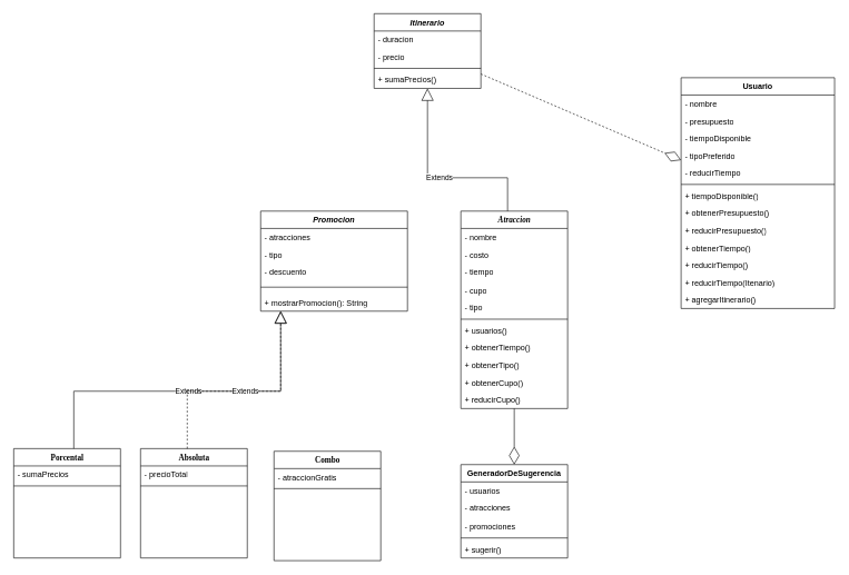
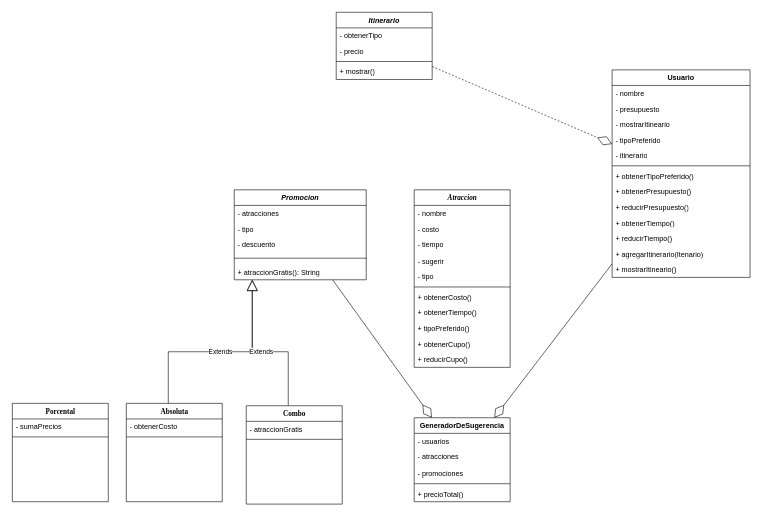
- <mxCell id="56" value="- duracion" style="text;strokeColor=none;fillColor=none;align=left;verticalAlign=top;spacingLeft=4;spacingRight=4;overflow=hidden;rotatable=0;points=[[0,0.5],[1,0.5]];portConstraint=eastwest;whiteSpace=wrap;html=1;" parent="55" vertex="1"><mxGeometry y="26" width="160" height="26" as="geometry" /></mxCell>
+ <mxCell id="56" value="- obtenerTipo" style="text;strokeColor=none;fillColor=none;align=left;verticalAlign=top;spacingLeft=4;spacingRight=4;overflow=hidden;rotatable=0;points=[[0,0.5],[1,0.5]];portConstraint=eastwest;whiteSpace=wrap;html=1;" parent="55" vertex="1"><mxGeometry y="26" width="160" height="26" as="geometry" /></mxCell>
- <mxCell id="59" value="+ sumaPrecios()" style="text;strokeColor=none;fillColor=none;align=left;verticalAlign=top;spacingLeft=4;spacingRight=4;overflow=hidden;rotatable=0;points=[[0,0.5],[1,0.5]];portConstraint=eastwest;whiteSpace=wrap;html=1;" parent="55" vertex="1"><mxGeometry y="86" width="160" height="26" as="geometry" /></mxCell>
+ <mxCell id="59" value="+ mostrar()" style="text;strokeColor=none;fillColor=none;align=left;verticalAlign=top;spacingLeft=4;spacingRight=4;overflow=hidden;rotatable=0;points=[[0,0.5],[1,0.5]];portConstraint=eastwest;whiteSpace=wrap;html=1;" parent="55" vertex="1"><mxGeometry y="86" width="160" height="26" as="geometry" /></mxCell>
- <mxCell id="17" value="- tiempoDisponible" style="text;strokeColor=none;fillColor=none;align=left;verticalAlign=top;spacingLeft=4;spacingRight=4;overflow=hidden;rotatable=0;points=[[0,0.5],[1,0.5]];portConstraint=eastwest;whiteSpace=wrap;html=1;" parent="14" vertex="1"><mxGeometry y="78" width="230" height="26" as="geometry" /></mxCell>
+ <mxCell id="17" value="- mostrarItineario" style="text;strokeColor=none;fillColor=none;align=left;verticalAlign=top;spacingLeft=4;spacingRight=4;overflow=hidden;rotatable=0;points=[[0,0.5],[1,0.5]];portConstraint=eastwest;whiteSpace=wrap;html=1;" parent="14" vertex="1"><mxGeometry y="78" width="230" height="26" as="geometry" /></mxCell>
- <mxCell id="19" value="- reducirTiempo" style="text;strokeColor=none;fillColor=none;align=left;verticalAlign=top;spacingLeft=4;spacingRight=4;overflow=hidden;rotatable=0;points=[[0,0.5],[1,0.5]];portConstraint=eastwest;whiteSpace=wrap;html=1;" parent="14" vertex="1"><mxGeometry y="130" width="230" height="26" as="geometry" /></mxCell>
+ <mxCell id="19" value="- itinerario" style="text;strokeColor=none;fillColor=none;align=left;verticalAlign=top;spacingLeft=4;spacingRight=4;overflow=hidden;rotatable=0;points=[[0,0.5],[1,0.5]];portConstraint=eastwest;whiteSpace=wrap;html=1;" parent="14" vertex="1"><mxGeometry y="130" width="230" height="26" as="geometry" /></mxCell>
- <mxCell id="60" value="Extends" style="endArrow=block;endSize=16;endFill=0;html=1;rounded=0;edgeStyle=orthogonalEdgeStyle;" parent="1" source="2" target="55" edge="1"><mxGeometry width="160" relative="1" as="geometry"><mxPoint x="866" y="696" as="sourcePoint" /><mxPoint x="880" y="956" as="targetPoint" /><Array as="points"><mxPoint x="760" y="266" /><mxPoint x="640" y="266" /></Array></mxGeometry></mxCell>
- <mxCell id="21" value="+ tiempoDisponible()" style="text;strokeColor=none;fillColor=none;align=left;verticalAlign=top;spacingLeft=4;spacingRight=4;overflow=hidden;rotatable=0;points=[[0,0.5],[1,0.5]];portConstraint=eastwest;whiteSpace=wrap;html=1;" parent="14" vertex="1"><mxGeometry y="164" width="230" height="26" as="geometry" /></mxCell>
+ <mxCell id="21" value="+ obtenerTipoPreferido()" style="text;strokeColor=none;fillColor=none;align=left;verticalAlign=top;spacingLeft=4;spacingRight=4;overflow=hidden;rotatable=0;points=[[0,0.5],[1,0.5]];portConstraint=eastwest;whiteSpace=wrap;html=1;" parent="14" vertex="1"><mxGeometry y="164" width="230" height="26" as="geometry" /></mxCell>
- <mxCell id="26" value="+ reducirTiempo(Itenario)" style="text;strokeColor=none;fillColor=none;align=left;verticalAlign=top;spacingLeft=4;spacingRight=4;overflow=hidden;rotatable=0;points=[[0,0.5],[1,0.5]];portConstraint=eastwest;whiteSpace=wrap;html=1;" parent="14" vertex="1"><mxGeometry y="294" width="230" height="26" as="geometry" /></mxCell>
+ <mxCell id="26" value="+ agregarItinerario(Itenario)" style="text;strokeColor=none;fillColor=none;align=left;verticalAlign=top;spacingLeft=4;spacingRight=4;overflow=hidden;rotatable=0;points=[[0,0.5],[1,0.5]];portConstraint=eastwest;whiteSpace=wrap;html=1;" parent="14" vertex="1"><mxGeometry y="294" width="230" height="26" as="geometry" /></mxCell>
- <mxCell id="6" value="- cupo" style="text;html=1;strokeColor=none;fillColor=none;align=left;verticalAlign=top;spacingLeft=4;spacingRight=4;whiteSpace=wrap;overflow=hidden;rotatable=0;points=[[0,0.5],[1,0.5]];portConstraint=eastwest;" parent="2" vertex="1"><mxGeometry y="106" width="160" height="26" as="geometry" /></mxCell>
+ <mxCell id="6" value="- sugerir" style="text;html=1;strokeColor=none;fillColor=none;align=left;verticalAlign=top;spacingLeft=4;spacingRight=4;whiteSpace=wrap;overflow=hidden;rotatable=0;points=[[0,0.5],[1,0.5]];portConstraint=eastwest;" parent="2" vertex="1"><mxGeometry y="106" width="160" height="26" as="geometry" /></mxCell>
- <mxCell id="27" value="+ agregarItinerario()" style="text;strokeColor=none;fillColor=none;align=left;verticalAlign=top;spacingLeft=4;spacingRight=4;overflow=hidden;rotatable=0;points=[[0,0.5],[1,0.5]];portConstraint=eastwest;whiteSpace=wrap;html=1;" parent="14" vertex="1"><mxGeometry y="320" width="230" height="26" as="geometry" /></mxCell>
+ <mxCell id="27" value="+ mostrarItineario()" style="text;strokeColor=none;fillColor=none;align=left;verticalAlign=top;spacingLeft=4;spacingRight=4;overflow=hidden;rotatable=0;points=[[0,0.5],[1,0.5]];portConstraint=eastwest;whiteSpace=wrap;html=1;" parent="14" vertex="1"><mxGeometry y="320" width="230" height="26" as="geometry" /></mxCell>
- <mxCell id="39" value="+ mostrarPromocion(): String" style="text;strokeColor=none;fillColor=none;align=left;verticalAlign=top;spacingLeft=4;spacingRight=4;overflow=hidden;rotatable=0;points=[[0,0.5],[1,0.5]];portConstraint=eastwest;whiteSpace=wrap;html=1;" parent="34" vertex="1"><mxGeometry y="124" width="220" height="26" as="geometry" /></mxCell>
+ <mxCell id="39" value="+ atraccionGratis(): String" style="text;strokeColor=none;fillColor=none;align=left;verticalAlign=top;spacingLeft=4;spacingRight=4;overflow=hidden;rotatable=0;points=[[0,0.5],[1,0.5]];portConstraint=eastwest;whiteSpace=wrap;html=1;" parent="34" vertex="1"><mxGeometry y="124" width="220" height="26" as="geometry" /></mxCell>
- <mxCell id="9" value="+ usuarios()" style="text;html=1;strokeColor=none;fillColor=none;align=left;verticalAlign=top;spacingLeft=4;spacingRight=4;whiteSpace=wrap;overflow=hidden;rotatable=0;points=[[0,0.5],[1,0.5]];portConstraint=eastwest;" parent="2" vertex="1"><mxGeometry y="166" width="160" height="26" as="geometry" /></mxCell>
+ <mxCell id="9" value="+ obtenerCosto()" style="text;html=1;strokeColor=none;fillColor=none;align=left;verticalAlign=top;spacingLeft=4;spacingRight=4;whiteSpace=wrap;overflow=hidden;rotatable=0;points=[[0,0.5],[1,0.5]];portConstraint=eastwest;" parent="2" vertex="1"><mxGeometry y="166" width="160" height="26" as="geometry" /></mxCell>
- <mxCell id="11" value="+ obtenerTipo()" style="text;html=1;strokeColor=none;fillColor=none;align=left;verticalAlign=top;spacingLeft=4;spacingRight=4;whiteSpace=wrap;overflow=hidden;rotatable=0;points=[[0,0.5],[1,0.5]];portConstraint=eastwest;" parent="2" vertex="1"><mxGeometry y="218" width="160" height="26" as="geometry" /></mxCell>
+ <mxCell id="11" value="+ tipoPreferido()" style="text;html=1;strokeColor=none;fillColor=none;align=left;verticalAlign=top;spacingLeft=4;spacingRight=4;whiteSpace=wrap;overflow=hidden;rotatable=0;points=[[0,0.5],[1,0.5]];portConstraint=eastwest;" parent="2" vertex="1"><mxGeometry y="218" width="160" height="26" as="geometry" /></mxCell>
+ <mxCell id="52" value="" style="endArrow=diamondThin;endFill=0;endSize=24;html=1;rounded=0;" parent="1" source="14" target="28" edge="1"><mxGeometry width="160" relative="1" as="geometry"><mxPoint x="1140" y="286" as="sourcePoint" /><mxPoint x="1380" y="576" as="targetPoint" /></mxGeometry></mxCell>
+ <mxCell id="53" value="" style="endArrow=diamondThin;endFill=0;endSize=24;html=1;rounded=0;" parent="1" source="34" target="28" edge="1"><mxGeometry width="160" relative="1" as="geometry"><mxPoint x="1299" y="805" as="sourcePoint" /><mxPoint x="1179" y="525" as="targetPoint" /></mxGeometry></mxCell>
- <mxCell id="49" value="Extends" style="endArrow=block;endSize=16;endFill=0;html=1;rounded=0;edgeStyle=orthogonalEdgeStyle;" parent="1" source="43" target="34" edge="1"><mxGeometry width="160" relative="1" as="geometry"><mxPoint x="370" y="767" as="sourcePoint" /><mxPoint x="280" y="577" as="targetPoint" /><Array as="points"><mxPoint x="110" y="586" /><mxPoint x="420" y="586" /></Array></mxGeometry></mxCell>
+ <mxCell id="51" value="Extends" style="endArrow=block;endSize=16;endFill=0;html=1;rounded=0;edgeStyle=orthogonalEdgeStyle;" parent="1" source="40" target="34" edge="1"><mxGeometry width="160" relative="1" as="geometry"><mxPoint x="100" y="664" as="sourcePoint" /><mxPoint x="260" y="457" as="targetPoint" /><Array as="points"><mxPoint x="480" y="586" /><mxPoint x="420" y="586" /></Array></mxGeometry></mxCell>
- <mxCell id="50" value="Extends" style="endArrow=block;endSize=16;endFill=0;html=1;rounded=0;edgeStyle=orthogonalEdgeStyle;dashed=1;" parent="1" source="46" target="34" edge="1"><mxGeometry width="160" relative="1" as="geometry"><mxPoint x="100" y="476" as="sourcePoint" /><mxPoint x="250" y="537" as="targetPoint" /><Array as="points"><mxPoint x="280" y="586" /><mxPoint x="420" y="586" /></Array></mxGeometry></mxCell>
+ <mxCell id="50" value="Extends" style="endArrow=block;endSize=16;endFill=0;html=1;rounded=0;edgeStyle=orthogonalEdgeStyle;" parent="1" source="46" target="34" edge="1"><mxGeometry width="160" relative="1" as="geometry"><mxPoint x="100" y="476" as="sourcePoint" /><mxPoint x="250" y="537" as="targetPoint" /><Array as="points"><mxPoint x="280" y="586" /><mxPoint x="420" y="586" /></Array></mxGeometry></mxCell>
- <mxCell id="54" value="" style="endArrow=diamondThin;endFill=0;endSize=24;html=1;rounded=0;" parent="1" source="2" target="28" edge="1"><mxGeometry width="160" relative="1" as="geometry"><mxPoint y="502" as="sourcePoint" x="810" /><mxPoint x="1020" y="536" as="targetPoint" /></mxGeometry></mxCell>
- <mxCell id="47" value="- precioTotal" style="text;html=1;strokeColor=none;fillColor=none;align=left;verticalAlign=top;spacingLeft=4;spacingRight=4;whiteSpace=wrap;overflow=hidden;rotatable=0;points=[[0,0.5],[1,0.5]];portConstraint=eastwest;" parent="46" vertex="1"><mxGeometry y="26" width="160" height="26" as="geometry" /></mxCell>
+ <mxCell id="47" value="- obtenerCosto" style="text;html=1;strokeColor=none;fillColor=none;align=left;verticalAlign=top;spacingLeft=4;spacingRight=4;whiteSpace=wrap;overflow=hidden;rotatable=0;points=[[0,0.5],[1,0.5]];portConstraint=eastwest;" parent="46" vertex="1"><mxGeometry y="26" width="160" height="26" as="geometry" /></mxCell>
- <mxCell id="33" value="+ sugerir()" style="text;strokeColor=none;fillColor=none;align=left;verticalAlign=top;spacingLeft=4;spacingRight=4;overflow=hidden;rotatable=0;points=[[0,0.5],[1,0.5]];portConstraint=eastwest;whiteSpace=wrap;html=1;" parent="28" vertex="1"><mxGeometry y="114" width="160" height="26" as="geometry" /></mxCell>
+ <mxCell id="33" value="+ precioTotal()" style="text;strokeColor=none;fillColor=none;align=left;verticalAlign=top;spacingLeft=4;spacingRight=4;overflow=hidden;rotatable=0;points=[[0,0.5],[1,0.5]];portConstraint=eastwest;whiteSpace=wrap;html=1;" parent="28" vertex="1"><mxGeometry y="114" width="160" height="26" as="geometry" /></mxCell>
